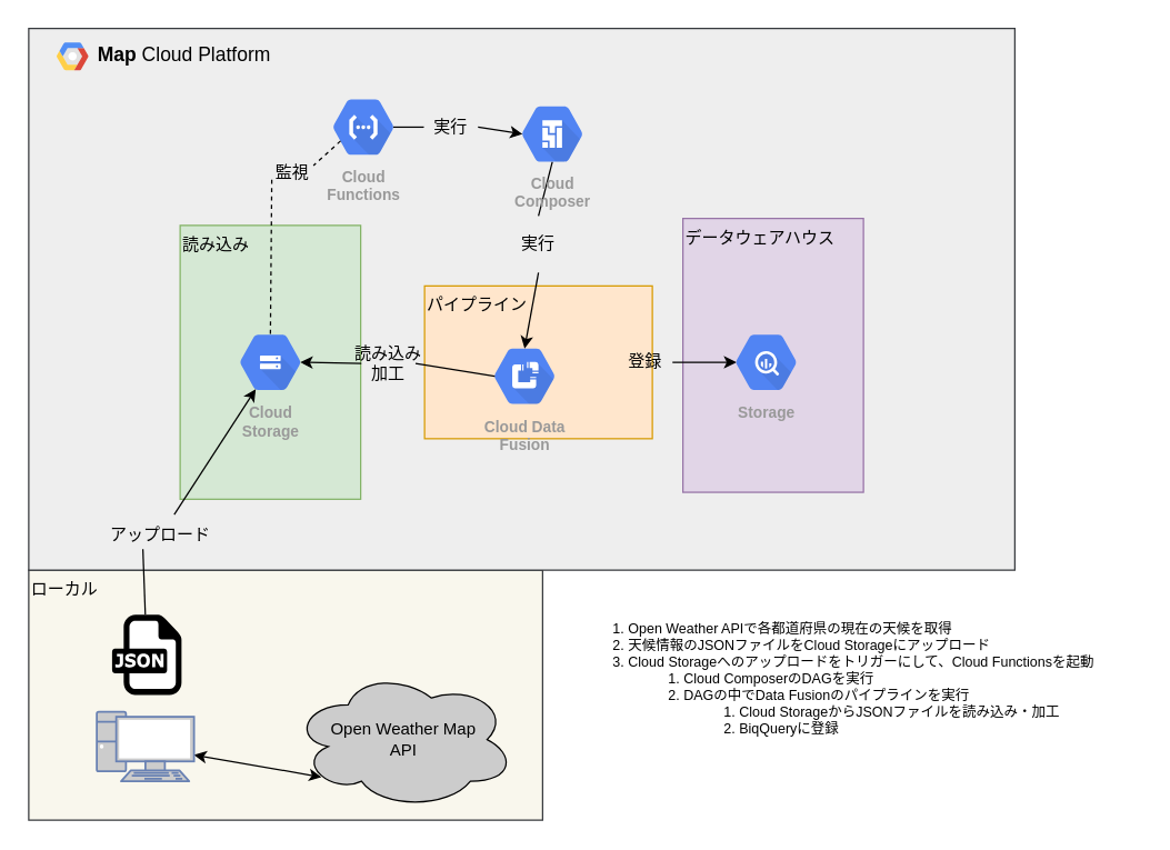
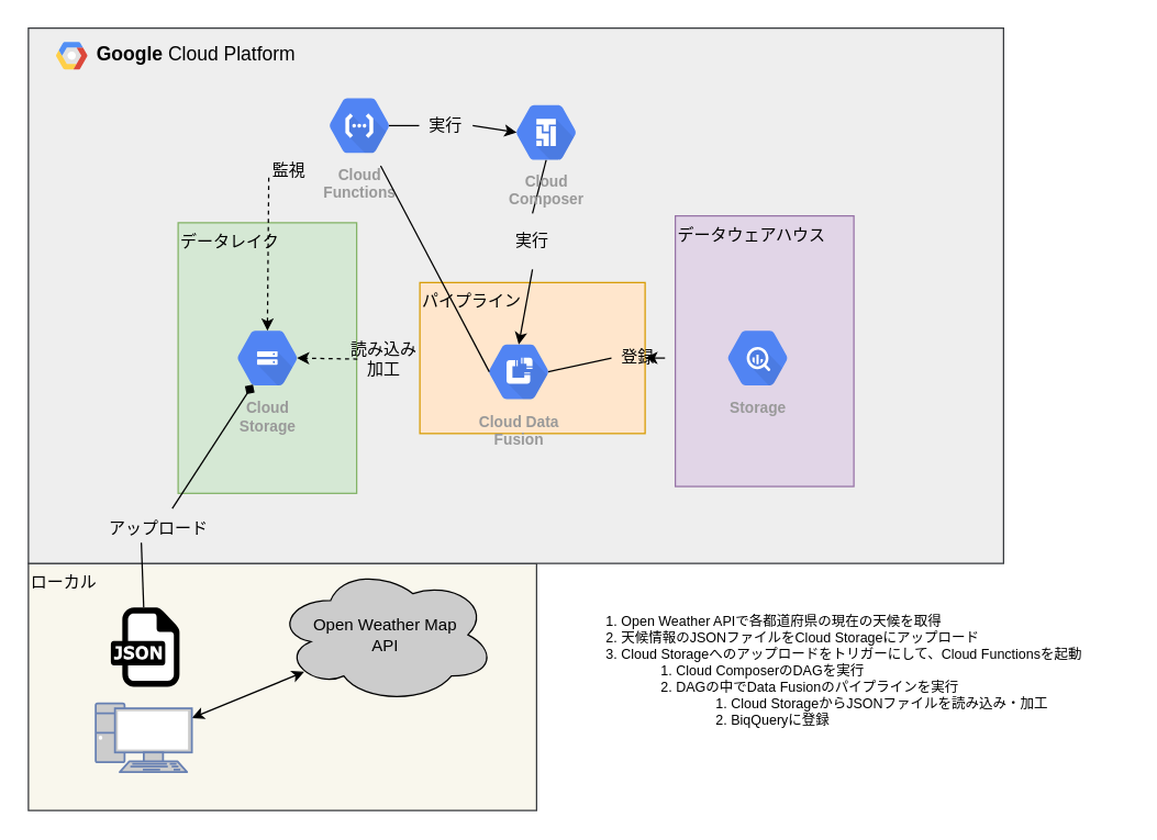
- <mxCell id="3" value="&lt;b&gt;Map &lt;/b&gt;Cloud Platform" style="fillColor=#eeeeee;strokeColor=#36393d;shadow=0;fontSize=14;align=left;spacing=10;9E9E9E;verticalAlign=top;spacingTop=-4;fontStyle=0;spacingLeft=40;html=1;" parent="1" vertex="1"><mxGeometry x="20" y="20" width="710" height="390" as="geometry" /></mxCell>
+ <mxCell id="3" value="&lt;b&gt;Google &lt;/b&gt;Cloud Platform" style="fillColor=#eeeeee;strokeColor=#36393d;shadow=0;fontSize=14;align=left;spacing=10;9E9E9E;verticalAlign=top;spacingTop=-4;fontStyle=0;spacingLeft=40;html=1;" parent="1" vertex="1"><mxGeometry x="20" y="20" width="710" height="390" as="geometry" /></mxCell>
- <mxCell id="16" value="" style="edgeStyle=none;html=1;exitX=0.25;exitY=0.67;exitDx=0;exitDy=0;exitPerimeter=0;entryX=0.75;entryY=0.33;entryDx=0;entryDy=0;entryPerimeter=0;fontColor=#000000;strokeColor=#000000;dashed=1;endArrow=none;" parent="3" source="6" target="15" edge="1"><mxGeometry relative="1" as="geometry"><mxPoint x="290.5" y="140.995" as="sourcePoint" /><mxPoint x="205.5" y="290.435" as="targetPoint" /></mxGeometry></mxCell>
- <mxCell id="8" value="&lt;div&gt;&lt;span&gt;読み込み&lt;/span&gt;&lt;/div&gt;" style="rounded=0;whiteSpace=wrap;html=1;fillColor=#d5e8d4;strokeColor=#82b366;align=left;labelPosition=center;verticalLabelPosition=middle;verticalAlign=top;fontColor=#000000;" parent="3" vertex="1"><mxGeometry x="109" y="141.8" width="130" height="197.154" as="geometry" /></mxCell>
+ <mxCell id="8" value="&lt;div&gt;&lt;span&gt;データレイク&lt;/span&gt;&lt;/div&gt;" style="rounded=0;whiteSpace=wrap;html=1;fillColor=#d5e8d4;strokeColor=#82b366;align=left;labelPosition=center;verticalLabelPosition=middle;verticalAlign=top;fontColor=#000000;" parent="3" vertex="1"><mxGeometry x="109" y="141.8" width="130" height="197.154" as="geometry" /></mxCell>
- <mxCell id="17" style="edgeStyle=none;html=1;exitX=0.25;exitY=0.67;exitDx=0;exitDy=0;exitPerimeter=0;entryX=0.5;entryY=0.16;entryDx=0;entryDy=0;entryPerimeter=0;fontColor=#000000;strokeColor=#000000;dashed=1;startArrow=none;endArrow=none;" parent="3" source="15" target="9" edge="1"><mxGeometry relative="1" as="geometry" /></mxCell>
+ <mxCell id="17" style="edgeStyle=none;html=1;exitX=0.25;exitY=0.67;exitDx=0;exitDy=0;exitPerimeter=0;entryX=0.5;entryY=0.16;entryDx=0;entryDy=0;entryPerimeter=0;fontColor=#000000;strokeColor=#000000;dashed=1;startArrow=none;" parent="3" source="15" target="9" edge="1"><mxGeometry relative="1" as="geometry" /></mxCell>
- <mxCell id="25" style="edgeStyle=none;html=1;exitX=0.825;exitY=0.5;exitDx=0;exitDy=0;exitPerimeter=0;entryX=0.175;entryY=0.5;entryDx=0;entryDy=0;entryPerimeter=0;fontColor=#000000;strokeColor=#000000;startArrow=none;" parent="3" source="26" target="24" edge="1"><mxGeometry relative="1" as="geometry" /></mxCell>
+ <mxCell id="25" style="edgeStyle=none;html=1;exitX=0.825;exitY=0.5;exitDx=0;exitDy=0;exitPerimeter=0;fontColor=#000000;strokeColor=#000000;startArrow=none;" parent="3" source="26" target="7" edge="1"><mxGeometry relative="1" as="geometry" /></mxCell>
- <mxCell id="10" style="edgeStyle=none;html=1;exitX=0.175;exitY=0.5;exitDx=0;exitDy=0;exitPerimeter=0;entryX=0.825;entryY=0.5;entryDx=0;entryDy=0;entryPerimeter=0;fontColor=#000000;strokeColor=#000000;startArrow=none;" parent="3" source="21" target="9" edge="1"><mxGeometry relative="1" as="geometry" /></mxCell>
+ <mxCell id="10" style="edgeStyle=none;html=1;exitX=0.175;exitY=0.5;exitDx=0;exitDy=0;exitPerimeter=0;entryX=0.825;entryY=0.5;entryDx=0;entryDy=0;entryPerimeter=0;fontColor=#000000;strokeColor=#000000;startArrow=none;dashed=1;" parent="3" source="21" target="9" edge="1"><mxGeometry relative="1" as="geometry" /></mxCell>
+ <mxCell id="27" value="" style="edgeStyle=none;html=1;exitX=0.825;exitY=0.5;exitDx=0;exitDy=0;exitPerimeter=0;entryX=0.175;entryY=0.5;entryDx=0;entryDy=0;entryPerimeter=0;fontColor=#000000;strokeColor=#000000;endArrow=none;" parent="3" source="11" target="26" edge="1"><mxGeometry relative="1" as="geometry"><mxPoint x="398.45" y="300.38" as="sourcePoint" /><mxPoint x="542.55" y="300.38" as="targetPoint" /></mxGeometry></mxCell>
- <mxCell id="22" value="" style="edgeStyle=none;html=1;exitX=0.175;exitY=0.5;exitDx=0;exitDy=0;exitPerimeter=0;entryX=0.825;entryY=0.5;entryDx=0;entryDy=0;entryPerimeter=0;fontColor=#000000;strokeColor=#000000;endArrow=none;" parent="3" source="11" target="21" edge="1"><mxGeometry relative="1" as="geometry"><mxPoint x="393.55" y="300.38" as="sourcePoint" /><mxPoint x="210.45" y="300.38" as="targetPoint" /></mxGeometry></mxCell>
+ <mxCell id="22" value="" style="edgeStyle=none;html=1;exitX=0.175;exitY=0.5;exitDx=0;exitDy=0;exitPerimeter=0;fontColor=#000000;strokeColor=#000000;endArrow=none;" parent="3" source="11" target="6" edge="1"><mxGeometry relative="1" as="geometry"><mxPoint x="393.55" y="300.38" as="sourcePoint" /><mxPoint x="210.45" y="300.38" as="targetPoint" /></mxGeometry></mxCell>
- <mxCell id="29" style="edgeStyle=none;html=1;fontColor=#000000;startArrow=none;startFill=1;strokeColor=#000000;entryX=0.34;entryY=0.83;entryDx=0;entryDy=0;entryPerimeter=0;" parent="3" source="28" target="9" edge="1"><mxGeometry relative="1" as="geometry" /></mxCell>
+ <mxCell id="29" style="edgeStyle=none;html=1;fontColor=#000000;startArrow=none;startFill=1;strokeColor=#000000;entryX=0.34;entryY=0.83;entryDx=0;entryDy=0;entryPerimeter=0;endArrow=diamond;" parent="3" source="28" target="9" edge="1"><mxGeometry relative="1" as="geometry" /></mxCell>
- <mxCell id="32" value="Open Weather Map&lt;br&gt;API" style="ellipse;shape=cloud;whiteSpace=wrap;html=1;labelBackgroundColor=none;fontColor=#000000;fillColor=#CCCCCC;" parent="1" vertex="1"><mxGeometry x="210" y="482" width="160" height="100" as="geometry" /></mxCell>
+ <mxCell id="32" value="Open Weather Map&lt;br&gt;API" style="ellipse;shape=cloud;whiteSpace=wrap;html=1;labelBackgroundColor=none;fontColor=#000000;fillColor=#CCCCCC;" parent="1" vertex="1"><mxGeometry x="200" y="412" width="160" height="100" as="geometry" /></mxCell>
